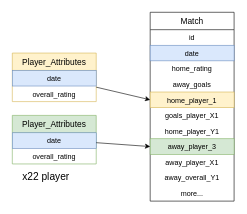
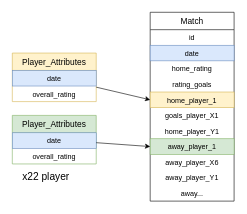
- <mxCell id="6" value="away_goals" style="text;strokeColor=none;fillColor=none;spacingLeft=4;spacingRight=4;overflow=hidden;rotatable=0;points=[[0,0.5],[1,0.5]];portConstraint=eastwest;fontSize=12;align=center;" parent="2" vertex="1"><mxGeometry y="107" width="140" height="26" as="geometry" /></mxCell>
+ <mxCell id="6" value="rating_goals" style="text;strokeColor=none;fillColor=none;spacingLeft=4;spacingRight=4;overflow=hidden;rotatable=0;points=[[0,0.5],[1,0.5]];portConstraint=eastwest;fontSize=12;align=center;" parent="2" vertex="1"><mxGeometry y="107" width="140" height="26" as="geometry" /></mxCell>
- <mxCell id="10" value="away_player_3" style="text;strokeColor=#82b366;fillColor=#d5e8d4;spacingLeft=4;spacingRight=4;overflow=hidden;rotatable=0;points=[[0,0.5],[1,0.5]];portConstraint=eastwest;fontSize=12;align=center;" parent="2" vertex="1"><mxGeometry y="211" width="140" height="26" as="geometry" /></mxCell>
+ <mxCell id="10" value="away_player_1" style="text;strokeColor=#82b366;fillColor=#d5e8d4;spacingLeft=4;spacingRight=4;overflow=hidden;rotatable=0;points=[[0,0.5],[1,0.5]];portConstraint=eastwest;fontSize=12;align=center;" parent="2" vertex="1"><mxGeometry y="211" width="140" height="26" as="geometry" /></mxCell>
- <mxCell id="11" value="away_player_X1" style="text;strokeColor=none;fillColor=none;spacingLeft=4;spacingRight=4;overflow=hidden;rotatable=0;points=[[0,0.5],[1,0.5]];portConstraint=eastwest;fontSize=12;align=center;" parent="2" vertex="1"><mxGeometry y="237" width="140" height="26" as="geometry" /></mxCell>
+ <mxCell id="11" value="away_player_X6" style="text;strokeColor=none;fillColor=none;spacingLeft=4;spacingRight=4;overflow=hidden;rotatable=0;points=[[0,0.5],[1,0.5]];portConstraint=eastwest;fontSize=12;align=center;" parent="2" vertex="1"><mxGeometry y="237" width="140" height="26" as="geometry" /></mxCell>
- <mxCell id="12" value="away_overall_Y1" style="text;strokeColor=none;fillColor=none;spacingLeft=4;spacingRight=4;overflow=hidden;rotatable=0;points=[[0,0.5],[1,0.5]];portConstraint=eastwest;fontSize=12;align=center;" parent="2" vertex="1"><mxGeometry y="263" width="140" height="26" as="geometry" /></mxCell>
+ <mxCell id="12" value="away_player_Y1" style="text;strokeColor=none;fillColor=none;spacingLeft=4;spacingRight=4;overflow=hidden;rotatable=0;points=[[0,0.5],[1,0.5]];portConstraint=eastwest;fontSize=12;align=center;" parent="2" vertex="1"><mxGeometry y="263" width="140" height="26" as="geometry" /></mxCell>
- <mxCell id="13" value="more..." style="text;strokeColor=none;fillColor=none;spacingLeft=4;spacingRight=4;overflow=hidden;rotatable=0;points=[[0,0.5],[1,0.5]];portConstraint=eastwest;fontSize=12;align=center;" parent="2" vertex="1"><mxGeometry y="289" width="140" height="26" as="geometry" /></mxCell>
+ <mxCell id="13" value="away..." style="text;strokeColor=none;fillColor=none;spacingLeft=4;spacingRight=4;overflow=hidden;rotatable=0;points=[[0,0.5],[1,0.5]];portConstraint=eastwest;fontSize=12;align=center;" parent="2" vertex="1"><mxGeometry y="289" width="140" height="26" as="geometry" /></mxCell>
